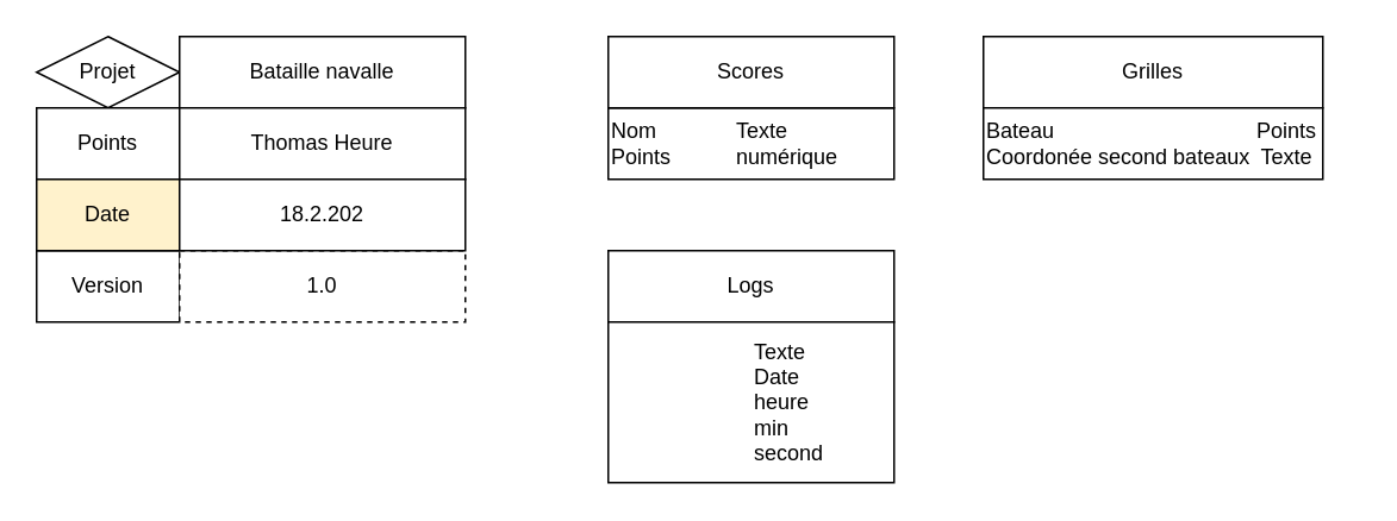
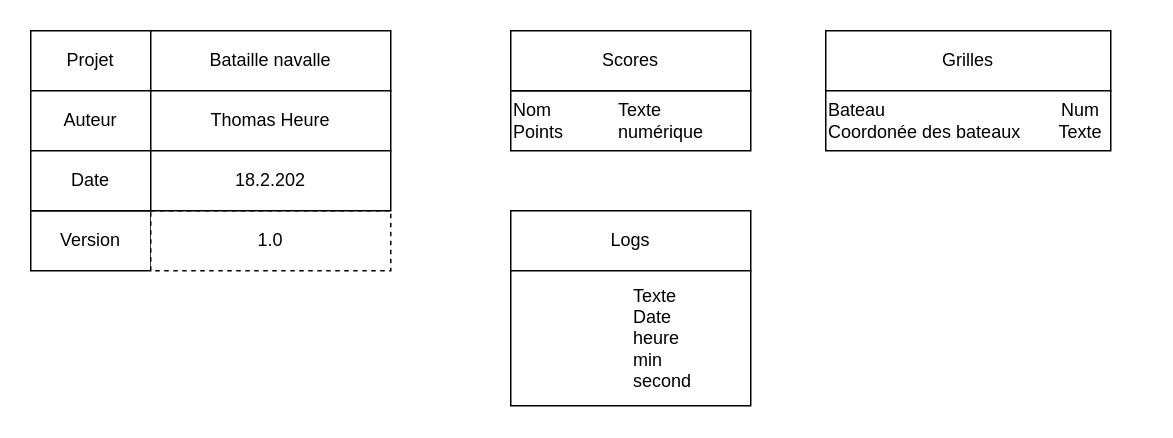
- <mxCell id="2" value="Projet" style="rhombus;whiteSpace=wrap;html=1;" vertex="1" parent="1"><mxGeometry x="20" y="20" width="80" height="40" as="geometry" /></mxCell>
+ <mxCell id="2" value="Projet" style="rounded=0;whiteSpace=wrap;html=1;" vertex="1" parent="1"><mxGeometry x="20" y="20" width="80" height="40" as="geometry" /></mxCell>
- <mxCell id="4" value="Points" style="rounded=0;whiteSpace=wrap;html=1;" vertex="1" parent="1"><mxGeometry x="20" y="60" width="80" height="40" as="geometry" /></mxCell>
+ <mxCell id="4" value="Auteur" style="rounded=0;whiteSpace=wrap;html=1;" vertex="1" parent="1"><mxGeometry x="20" y="60" width="80" height="40" as="geometry" /></mxCell>
- <mxCell id="16" value="Bateau&lt;br&gt;Coordonée second bateaux" style="text;html=1;strokeColor=none;fillColor=none;align=left;verticalAlign=middle;whiteSpace=wrap;rounded=0;" vertex="1" parent="1"><mxGeometry x="550" y="60" width="170" height="40" as="geometry" /></mxCell>
+ <mxCell id="16" value="Bateau&lt;br&gt;Coordonée des bateaux" style="text;html=1;strokeColor=none;fillColor=none;align=left;verticalAlign=middle;whiteSpace=wrap;rounded=0;" vertex="1" parent="1"><mxGeometry x="550" y="60" width="170" height="40" as="geometry" /></mxCell>
- <mxCell id="17" value="Points&lt;br&gt;Texte" style="text;html=1;strokeColor=none;fillColor=none;align=center;verticalAlign=middle;whiteSpace=wrap;rounded=0;" vertex="1" parent="1"><mxGeometry x="680" y="60" width="80" height="40" as="geometry" /></mxCell>
+ <mxCell id="17" value="Num&lt;br&gt;Texte" style="text;html=1;strokeColor=none;fillColor=none;align=center;verticalAlign=middle;whiteSpace=wrap;rounded=0;" vertex="1" parent="1"><mxGeometry x="680" y="60" width="80" height="40" as="geometry" /></mxCell>
- <mxCell id="7" value="Date" style="rounded=0;whiteSpace=wrap;html=1;fillColor=#fff2cc;" vertex="1" parent="1"><mxGeometry x="20" y="100" width="80" height="40" as="geometry" /></mxCell>
+ <mxCell id="7" value="Date" style="rounded=0;whiteSpace=wrap;html=1;" vertex="1" parent="1"><mxGeometry x="20" y="100" width="80" height="40" as="geometry" /></mxCell>
